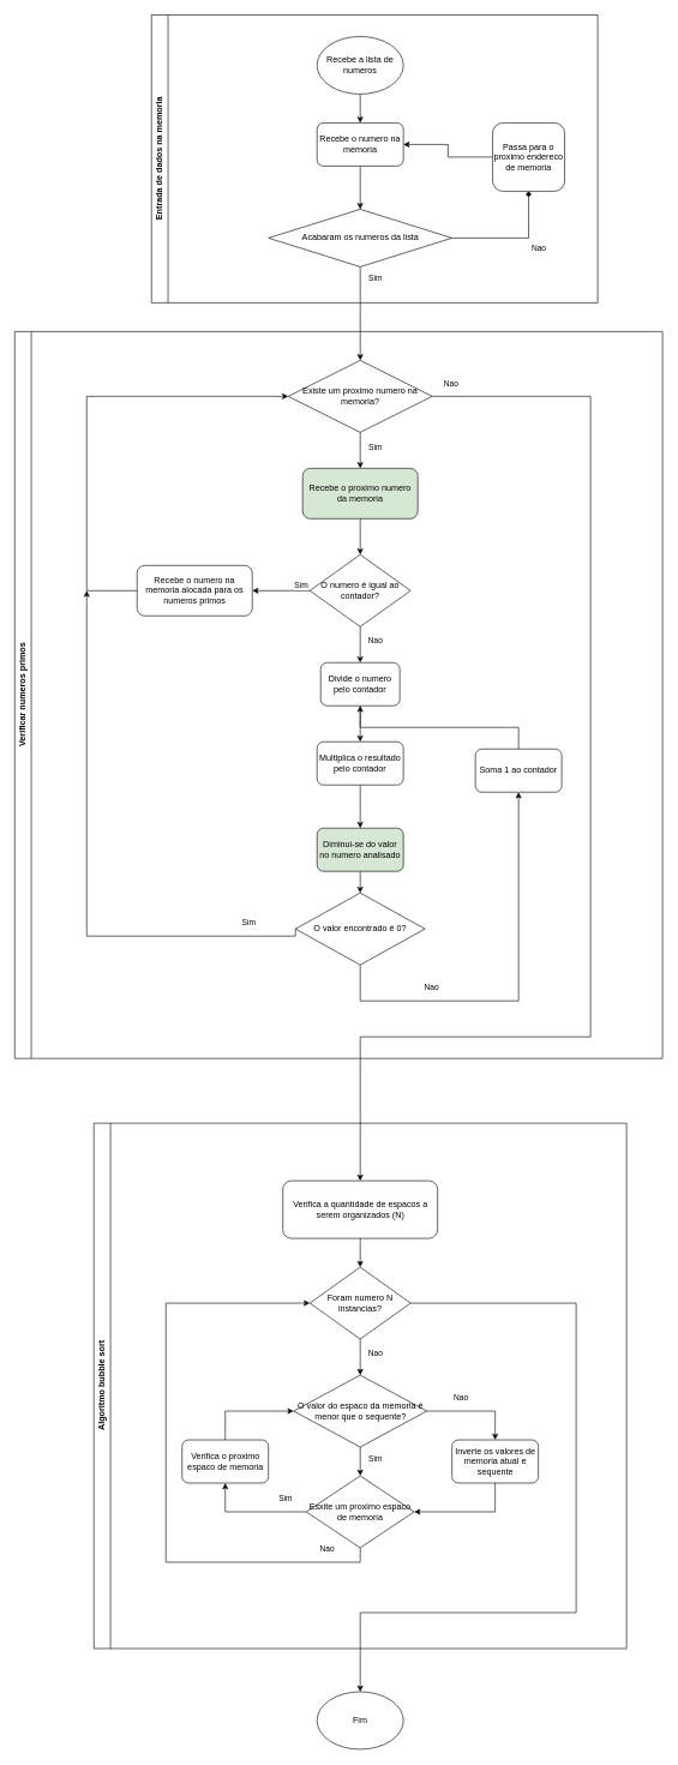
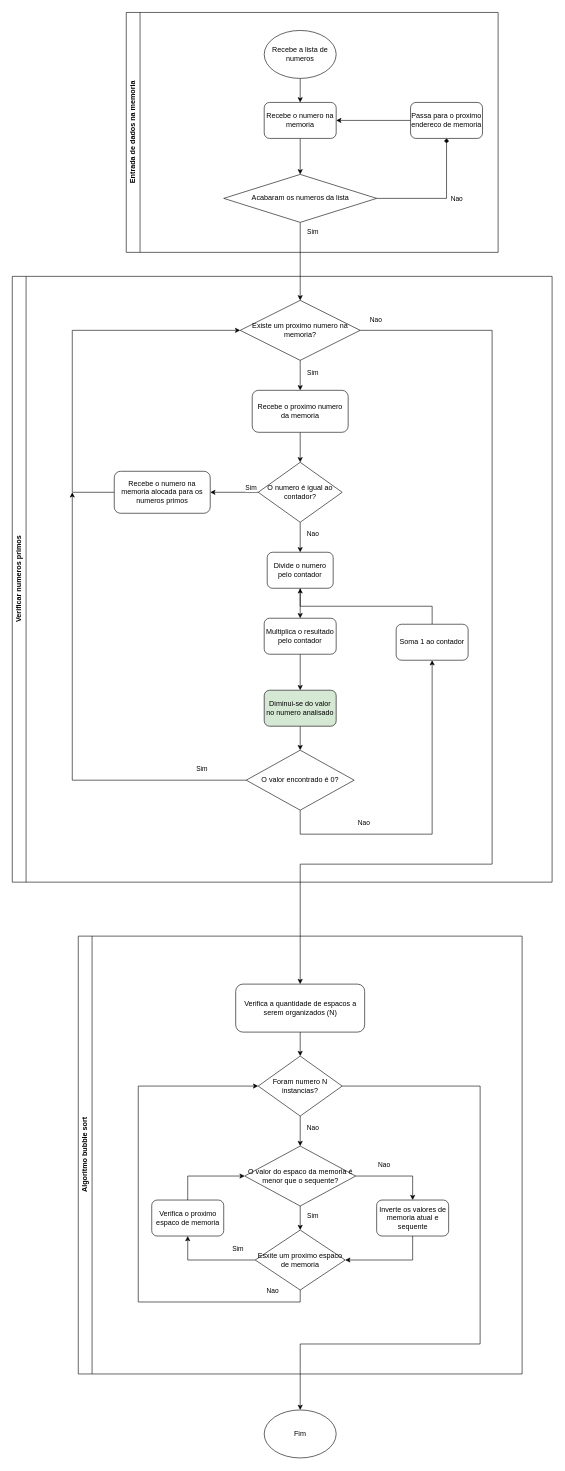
- <mxCell id="12" value="Passa para o proximo endereco de memoria" style="rounded=1;whiteSpace=wrap;html=1;" vertex="1" parent="1"><mxGeometry x="684" y="170" width="100" height="95" as="geometry" /></mxCell>
+ <mxCell id="12" value="Passa para o proximo endereco de memoria" style="rounded=1;whiteSpace=wrap;html=1;" vertex="1" parent="1"><mxGeometry x="684" y="170" width="120" height="60" as="geometry" /></mxCell>
- <mxCell id="35" value="Recebe o proximo numero da memoria" style="rounded=1;whiteSpace=wrap;html=1;fillColor=#d5e8d4;" vertex="1" parent="1"><mxGeometry x="420" y="650" width="160" height="70" as="geometry" /></mxCell>
+ <mxCell id="35" value="Recebe o proximo numero da memoria" style="rounded=1;whiteSpace=wrap;html=1;" vertex="1" parent="1"><mxGeometry x="420" y="650" width="160" height="70" as="geometry" /></mxCell>
- <mxCell id="25" value="O valor encontrado é 0?" style="rhombus;whiteSpace=wrap;html=1;" vertex="1" parent="1"><mxGeometry x="410" y="1240" width="180" height="100" as="geometry" /></mxCell>
+ <mxCell id="25" value="O valor encontrado é 0?" style="rhombus;whiteSpace=wrap;html=1;" vertex="1" parent="1"><mxGeometry x="410" y="1250" width="180" height="100" as="geometry" /></mxCell>
